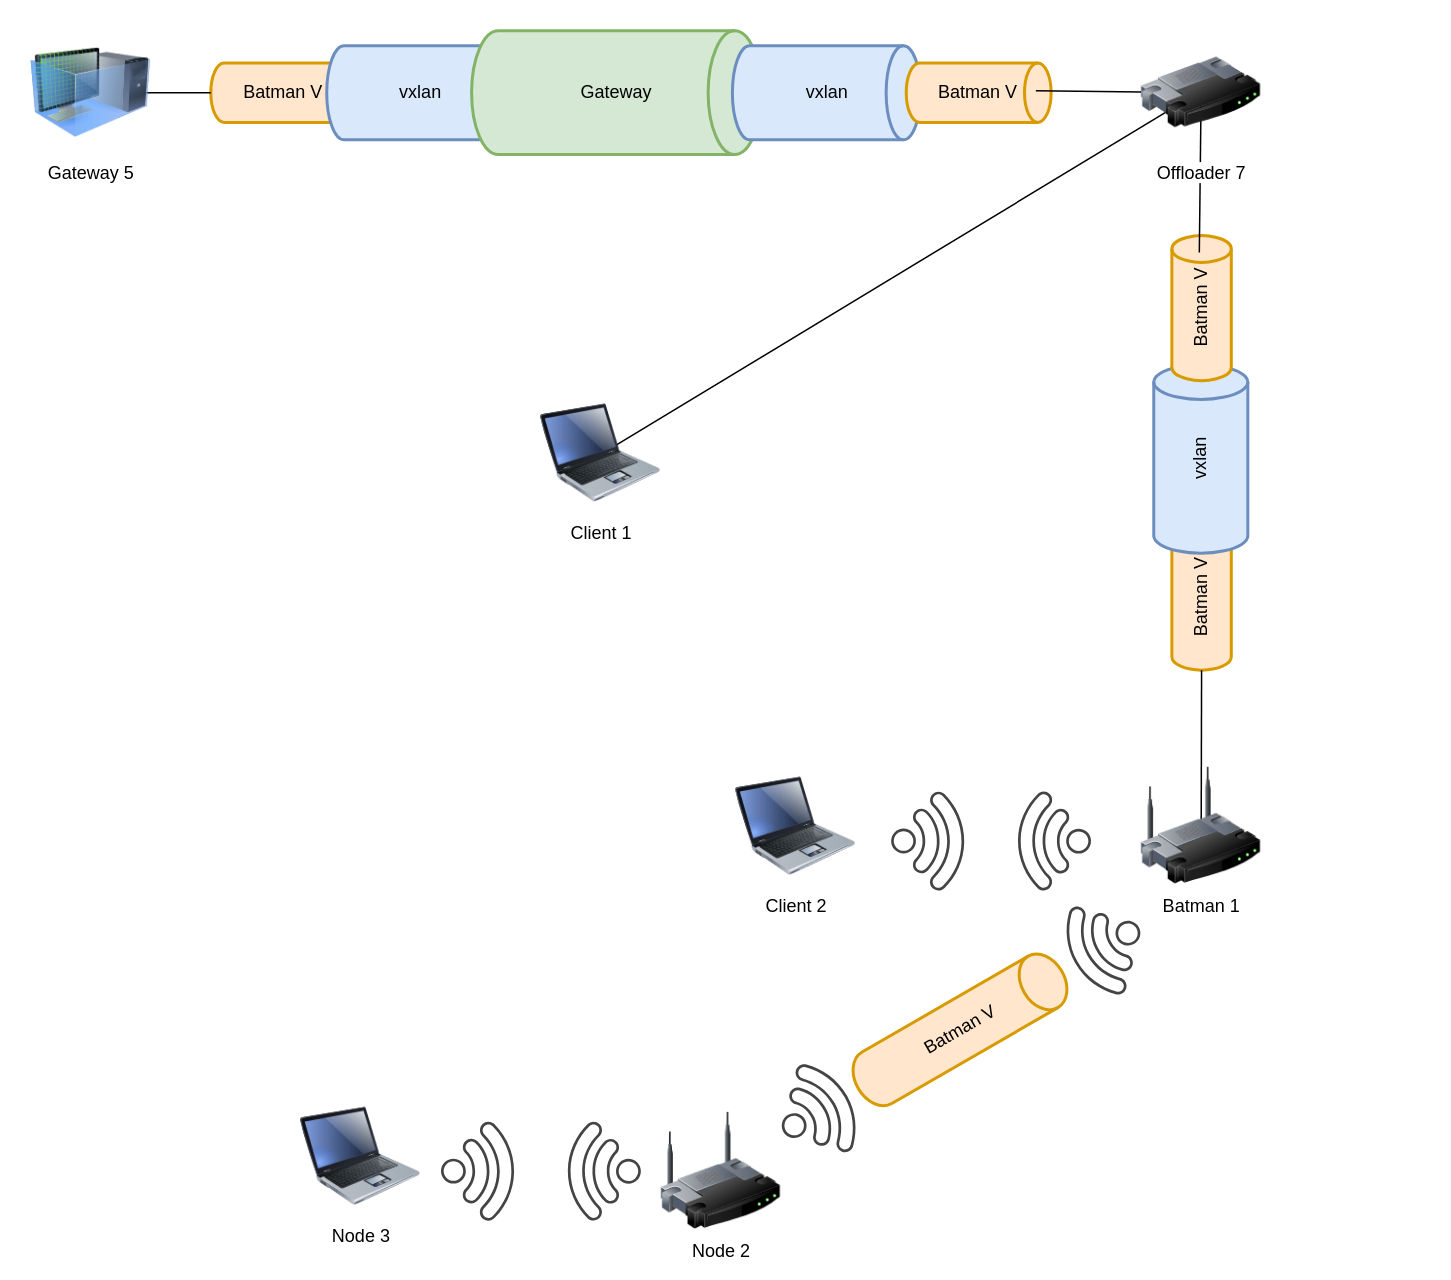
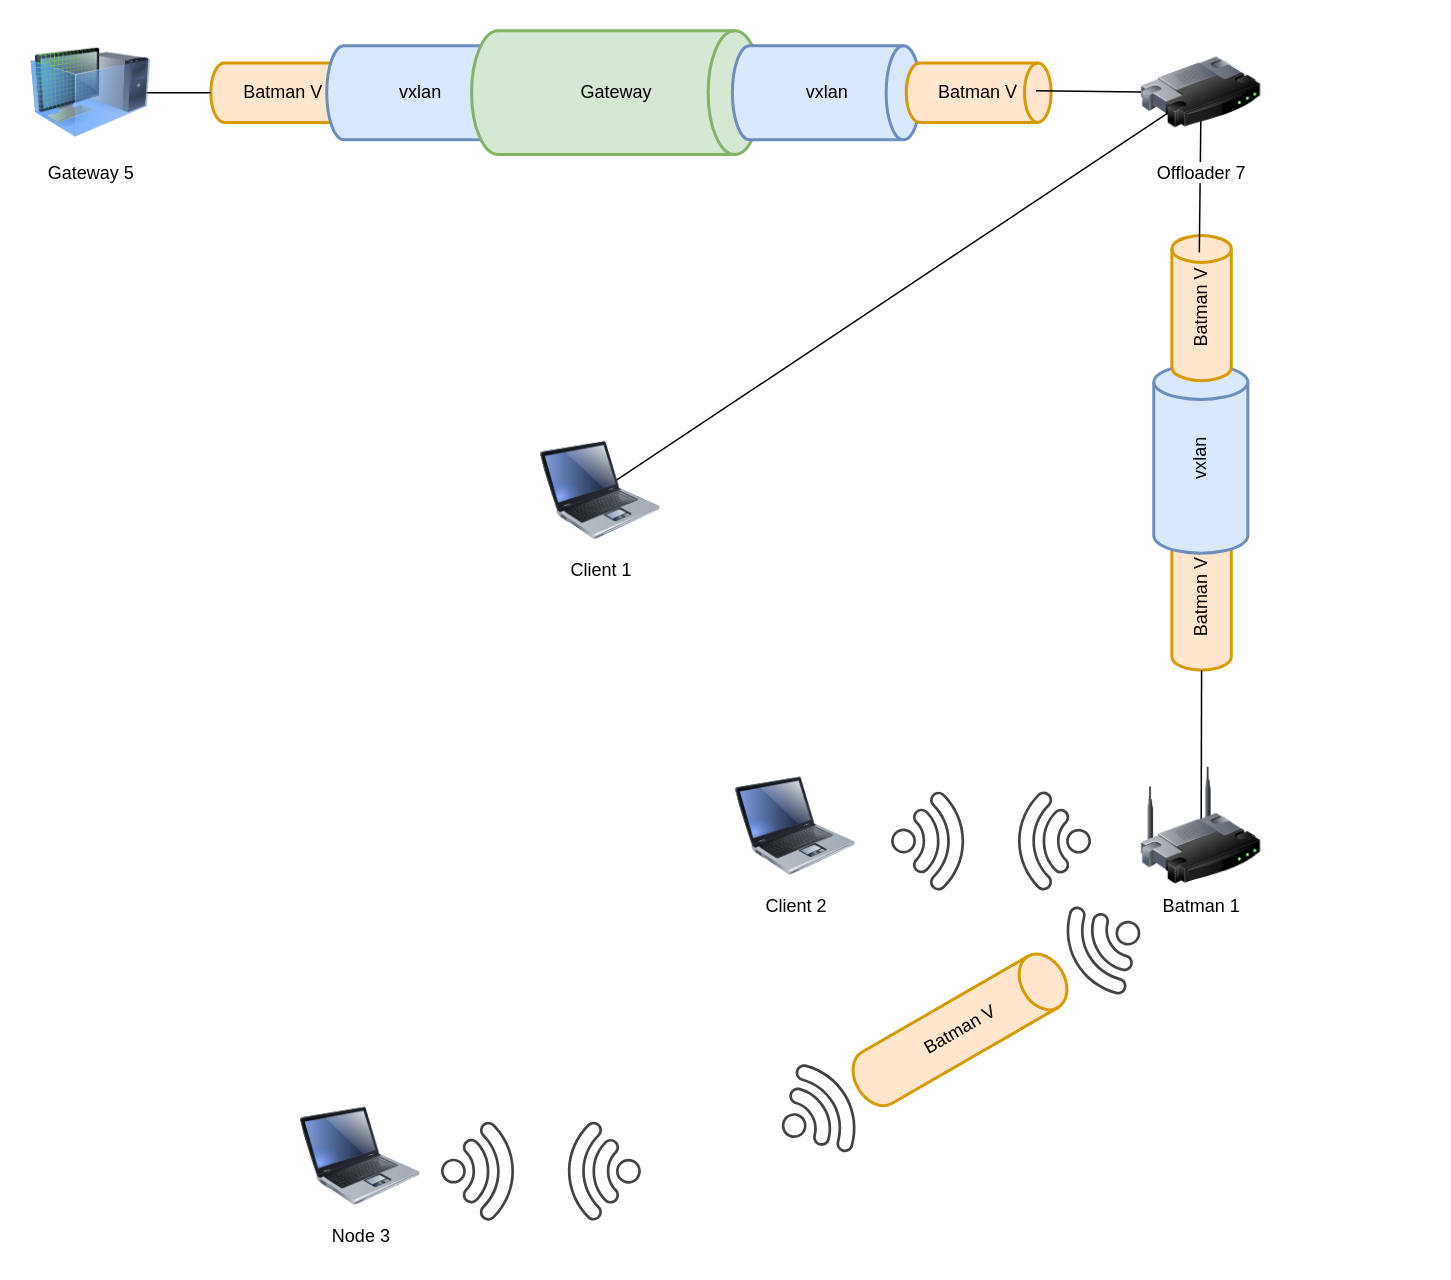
- <mxCell id="20" value="Client 1" style="image;html=1;image=img/lib/clip_art/computers/Laptop_128x128.png" parent="1" vertex="1"><mxGeometry x="360" y="261.35" width="80" height="80" as="geometry" /></mxCell>
+ <mxCell id="20" value="Client 1" style="image;html=1;image=img/lib/clip_art/computers/Laptop_128x128.png" parent="1" vertex="1"><mxGeometry x="360" y="286.35" width="80" height="80" as="geometry" /></mxCell>
- <mxCell id="18" value="Node 2" style="image;html=1;image=img/lib/clip_art/networking/Wireless_Router_128x128.png" parent="1" vertex="1"><mxGeometry x="440" y="740" width="80" height="80" as="geometry" /></mxCell>
